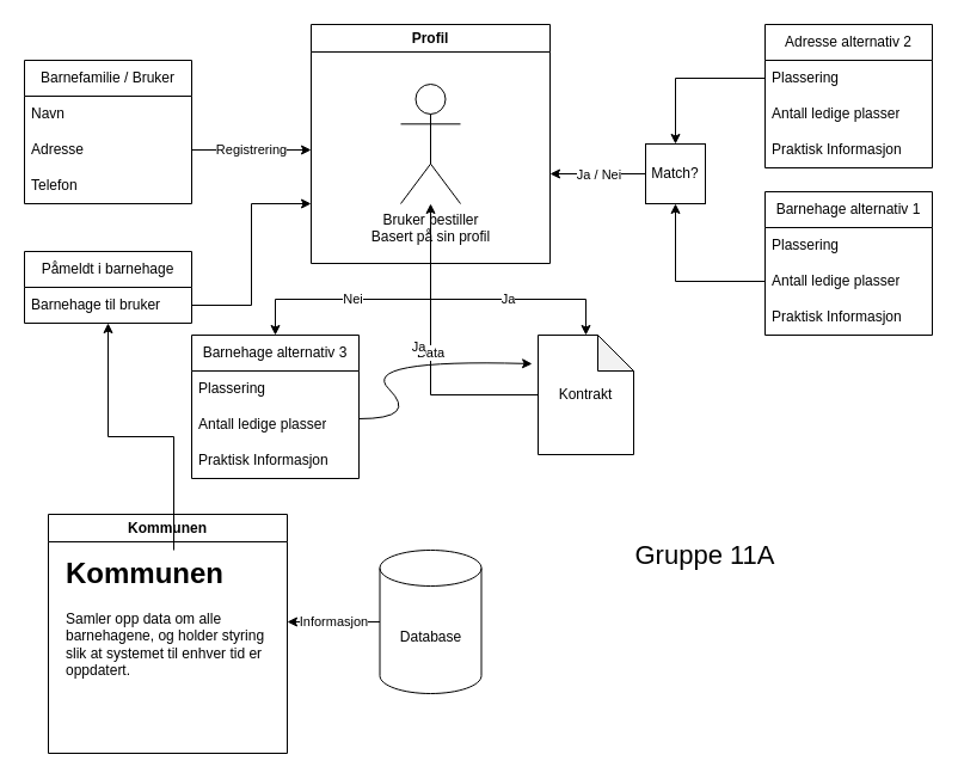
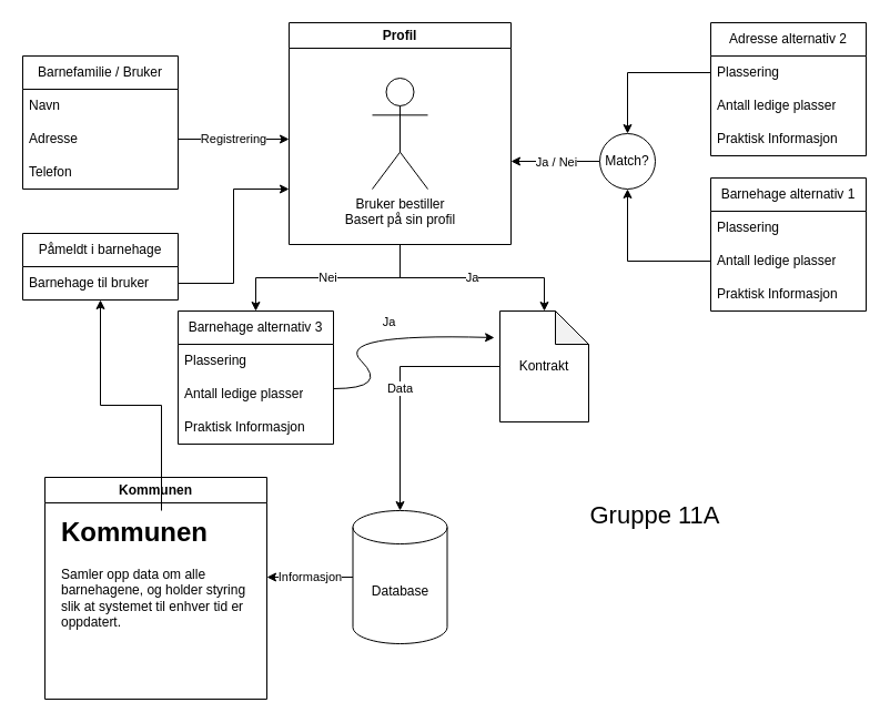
- <mxCell id="20" value="Match?" style="whiteSpace=wrap;html=1;rounded=0;" vertex="1" parent="1"><mxGeometry x="540" y="120" width="50" height="50" as="geometry" /></mxCell>
+ <mxCell id="20" value="Match?" style="ellipse;whiteSpace=wrap;html=1;" vertex="1" parent="1"><mxGeometry x="540" y="120" width="50" height="50" as="geometry" /></mxCell>
- <mxCell id="23" value="Data" style="edgeStyle=orthogonalEdgeStyle;rounded=0;orthogonalLoop=1;jettySize=auto;html=1;" edge="1" parent="1" source="24" target="10"><mxGeometry relative="1" as="geometry" /></mxCell>
+ <mxCell id="23" value="Data" style="edgeStyle=orthogonalEdgeStyle;rounded=0;orthogonalLoop=1;jettySize=auto;html=1;" edge="1" parent="1" source="24" target="30"><mxGeometry relative="1" as="geometry" /></mxCell>
